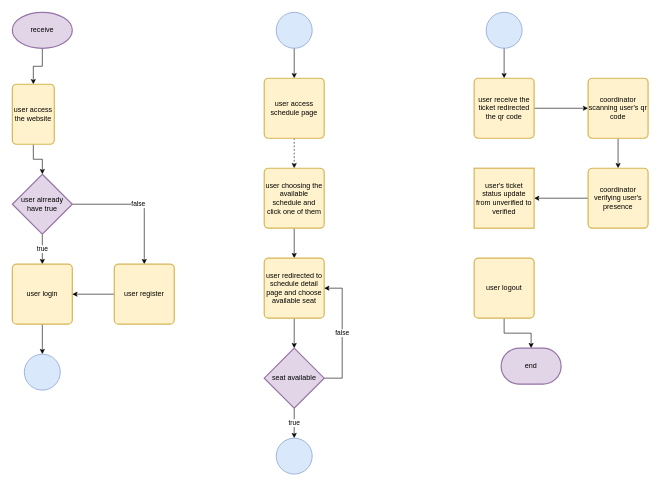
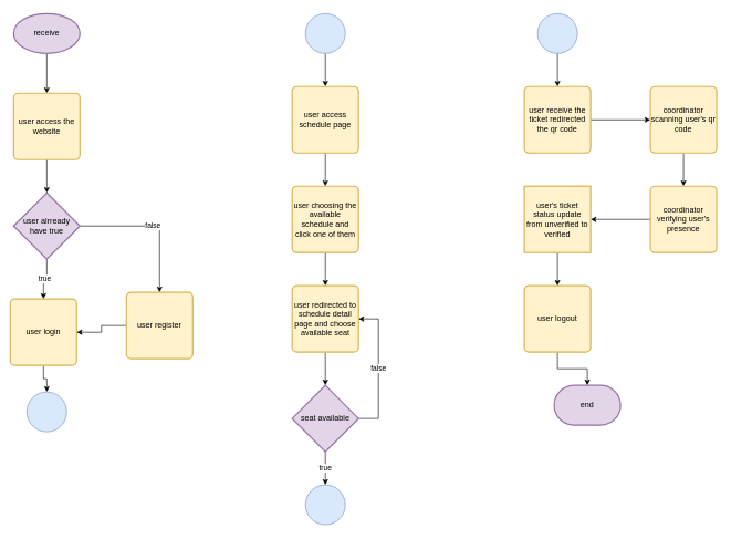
- <mxCell id="8" value="user access the website" style="rounded=1;whiteSpace=wrap;html=1;absoluteArcSize=1;arcSize=14;strokeWidth=2;fillColor=#fff2cc;strokeColor=#d6b656;" vertex="1" parent="1"><mxGeometry x="20" y="140" width="70" height="100" as="geometry" /></mxCell>
+ <mxCell id="8" value="user access the website" style="rounded=1;whiteSpace=wrap;html=1;absoluteArcSize=1;arcSize=14;strokeWidth=2;fillColor=#fff2cc;strokeColor=#d6b656;" vertex="1" parent="1"><mxGeometry x="20" y="140" width="100" height="100" as="geometry" /></mxCell>
- <mxCell id="16" value="" style="edgeStyle=orthogonalEdgeStyle;rounded=0;orthogonalLoop=1;jettySize=auto;html=1;dashed=1;" edge="1" parent="1" source="17" target="19"><mxGeometry relative="1" as="geometry" /></mxCell>
+ <mxCell id="16" value="" style="edgeStyle=orthogonalEdgeStyle;rounded=0;orthogonalLoop=1;jettySize=auto;html=1;" edge="1" parent="1" source="17" target="19"><mxGeometry relative="1" as="geometry" /></mxCell>
+ <mxCell id="34" value="" style="edgeStyle=orthogonalEdgeStyle;rounded=0;orthogonalLoop=1;jettySize=auto;html=1;" edge="1" parent="1" source="35" target="37"><mxGeometry relative="1" as="geometry" /></mxCell>
- <mxCell id="10" value="user login" style="rounded=1;whiteSpace=wrap;html=1;absoluteArcSize=1;arcSize=14;strokeWidth=2;fillColor=#fff2cc;strokeColor=#d6b656;" vertex="1" parent="1"><mxGeometry x="20" y="440" width="100" height="100" as="geometry" /></mxCell>
+ <mxCell id="10" value="user login" style="rounded=1;whiteSpace=wrap;html=1;absoluteArcSize=1;arcSize=14;strokeWidth=2;fillColor=#fff2cc;strokeColor=#d6b656;" vertex="1" parent="1"><mxGeometry x="15" y="450" width="100" height="100" as="geometry" /></mxCell>
